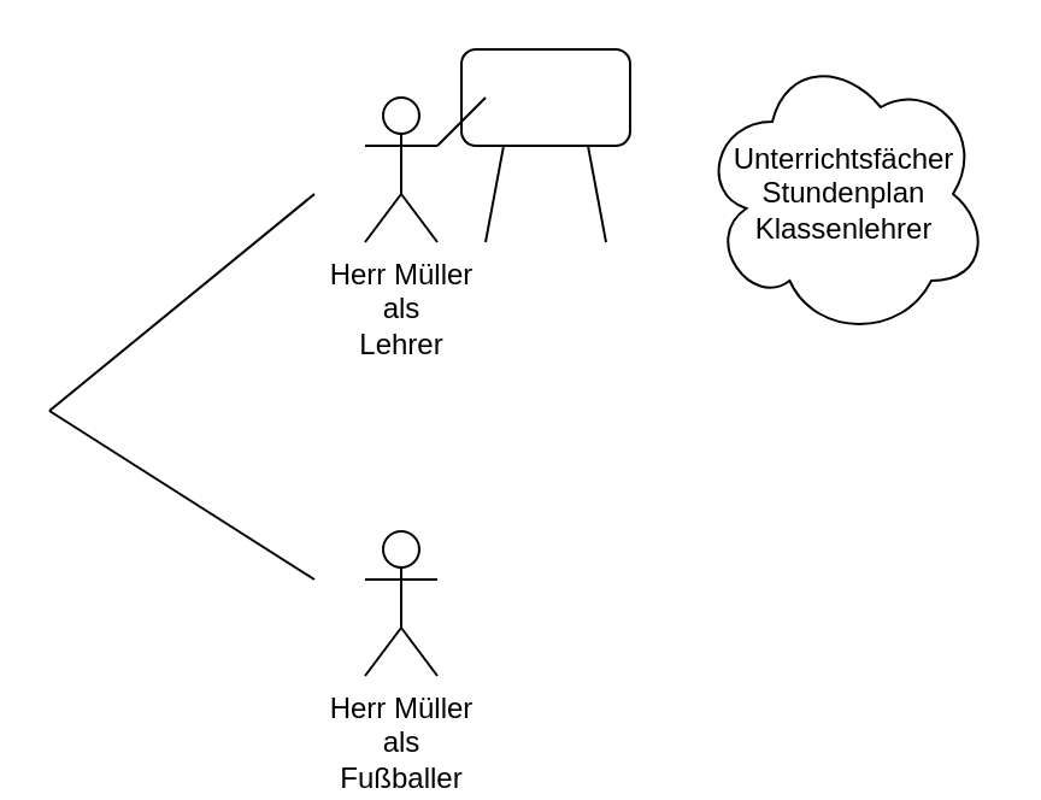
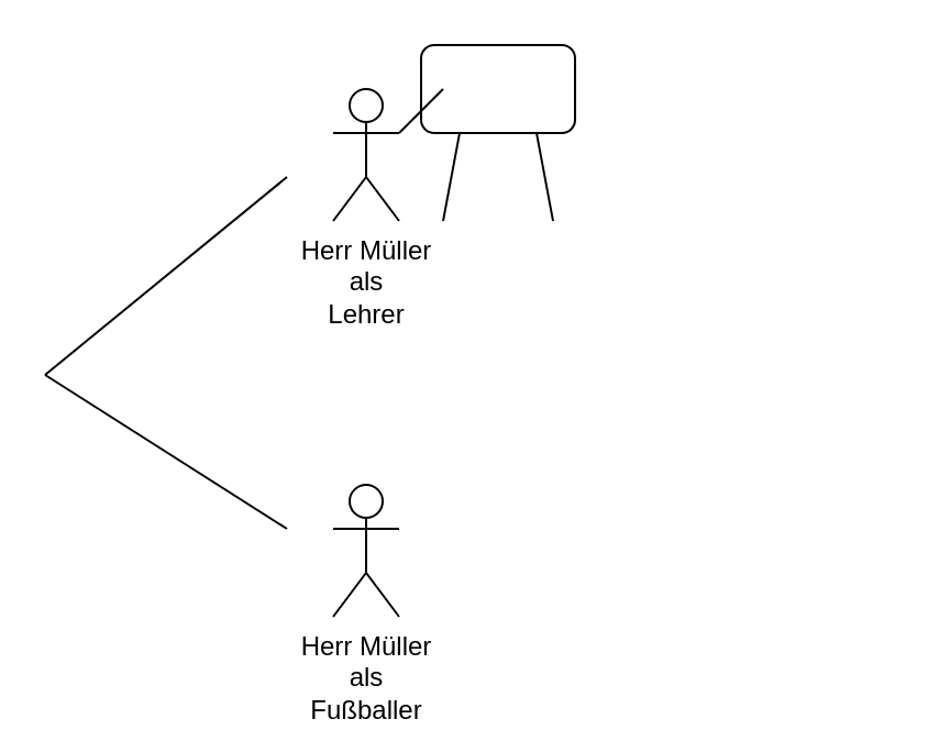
- <mxCell id="11" value="Unterrichtsfächer&lt;br&gt;Stundenplan&lt;br&gt;Klassenlehrer" style="ellipse;shape=cloud;whiteSpace=wrap;html=1;strokeWidth=1;" vertex="1" parent="1"><mxGeometry x="290" y="20" width="120" height="120" as="geometry" /></mxCell>
